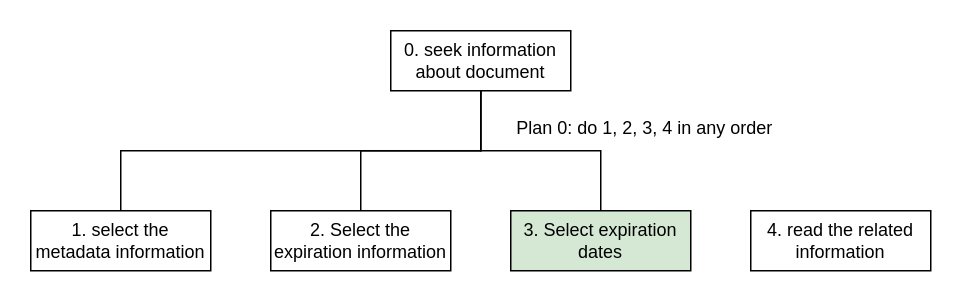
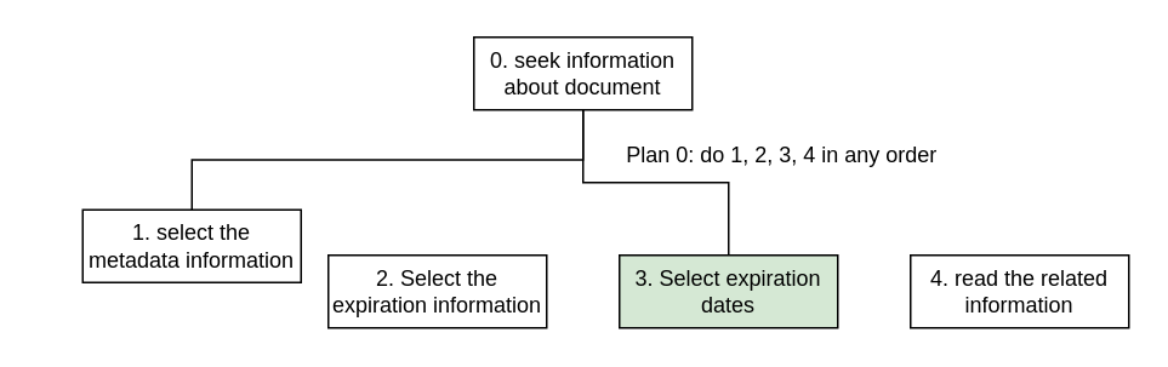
- <mxCell id="8" value="" style="endArrow=none;html=1;rounded=0;entryX=0.5;entryY=1;entryDx=0;entryDy=0;exitX=0.5;exitY=0;exitDx=0;exitDy=0;edgeStyle=orthogonalEdgeStyle;" parent="1" source="4" target="2" edge="1"><mxGeometry width="50" height="50" relative="1" as="geometry"><mxPoint x="150" y="170" as="sourcePoint" /><mxPoint x="200" y="120" as="targetPoint" /></mxGeometry></mxCell>
- <mxCell id="3" value="1. select the metadata information" style="rounded=0;whiteSpace=wrap;html=1;" parent="1" vertex="1"><mxGeometry x="20" y="140" width="120" height="40" as="geometry" /></mxCell>
+ <mxCell id="3" value="1. select the metadata information" style="rounded=0;whiteSpace=wrap;html=1;" parent="1" vertex="1"><mxGeometry x="45" y="115" width="120" height="40" as="geometry" /></mxCell>
